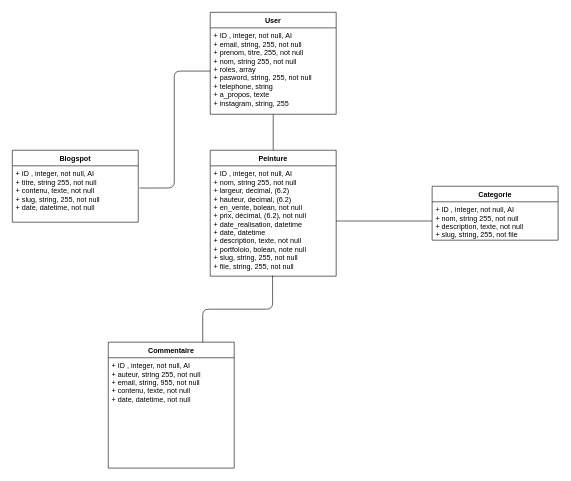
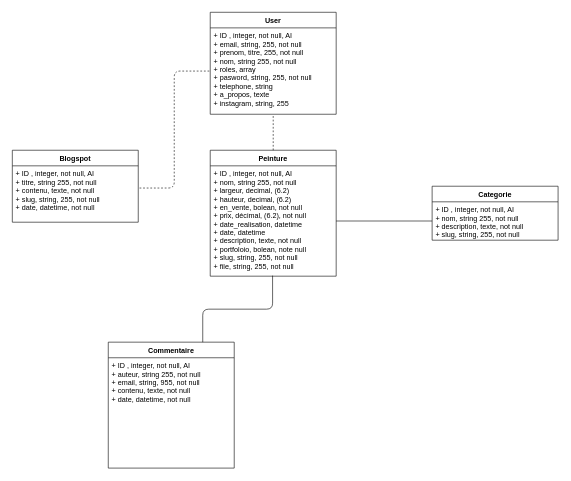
- <mxCell id="12" value="" style="endArrow=none;html=1;exitX=1.01;exitY=0.394;exitDx=0;exitDy=0;exitPerimeter=0;entryX=0;entryY=0.5;entryDx=0;entryDy=0;edgeStyle=orthogonalEdgeStyle;" edge="1" parent="1" source="9" target="3"><mxGeometry width="50" height="50" relative="1" as="geometry"><mxPoint x="510" y="360" as="sourcePoint" /><mxPoint x="560" y="310" as="targetPoint" /></mxGeometry></mxCell>
+ <mxCell id="12" value="" style="endArrow=none;html=1;exitX=1.01;exitY=0.394;exitDx=0;exitDy=0;exitPerimeter=0;entryX=0;entryY=0.5;entryDx=0;entryDy=0;edgeStyle=orthogonalEdgeStyle;dashed=1;" edge="1" parent="1" source="9" target="3"><mxGeometry width="50" height="50" relative="1" as="geometry"><mxPoint x="510" y="360" as="sourcePoint" /><mxPoint x="560" y="310" as="targetPoint" /></mxGeometry></mxCell>
- <mxCell id="10" value="" style="endArrow=none;html=1;exitX=0.5;exitY=0;exitDx=0;exitDy=0;" edge="1" parent="1" source="4" target="3"><mxGeometry width="50" height="50" relative="1" as="geometry"><mxPoint x="510" y="360" as="sourcePoint" /><mxPoint x="560" y="310" as="targetPoint" /></mxGeometry></mxCell>
+ <mxCell id="10" value="" style="endArrow=none;html=1;exitX=0.5;exitY=0;exitDx=0;exitDy=0;dashed=1;" edge="1" parent="1" source="4" target="3"><mxGeometry width="50" height="50" relative="1" as="geometry"><mxPoint x="510" y="360" as="sourcePoint" /><mxPoint x="560" y="310" as="targetPoint" /></mxGeometry></mxCell>
- <mxCell id="7" value="+ ID , integer, not null, AI&#10;+ nom, string 255, not null&#10;+ description, texte, not null&#10;+ slug, string, 255, not file&#10;&#10;" style="text;strokeColor=none;fillColor=none;align=left;verticalAlign=top;spacingLeft=4;spacingRight=4;overflow=hidden;rotatable=0;points=[[0,0.5],[1,0.5]];portConstraint=eastwest;" vertex="1" parent="6"><mxGeometry y="26" width="210" height="64" as="geometry" /></mxCell>
+ <mxCell id="7" value="+ ID , integer, not null, AI&#10;+ nom, string 255, not null&#10;+ description, texte, not null&#10;+ slug, string, 255, not null&#10;&#10;" style="text;strokeColor=none;fillColor=none;align=left;verticalAlign=top;spacingLeft=4;spacingRight=4;overflow=hidden;rotatable=0;points=[[0,0.5],[1,0.5]];portConstraint=eastwest;" vertex="1" parent="6"><mxGeometry y="26" width="210" height="64" as="geometry" /></mxCell>
